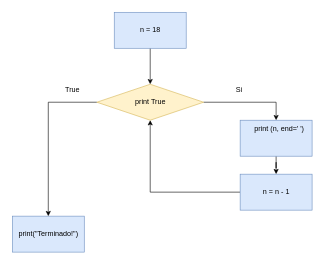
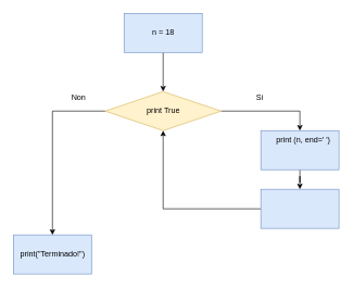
- <mxCell id="18" value="True" style="text;html=1;resizable=0;autosize=1;align=center;verticalAlign=middle;points=[];fillColor=none;strokeColor=none;rounded=0;" vertex="1" parent="1"><mxGeometry x="100" y="140" width="40" height="20" as="geometry" /></mxCell>
+ <mxCell id="18" value="Non" style="text;html=1;resizable=0;autosize=1;align=center;verticalAlign=middle;points=[];fillColor=none;strokeColor=none;rounded=0;" vertex="1" parent="1"><mxGeometry x="100" y="140" width="40" height="20" as="geometry" /></mxCell>
- <mxCell id="15" value="n = n - 1" style="text;html=1;resizable=0;autosize=1;align=center;verticalAlign=middle;points=[];fillColor=none;strokeColor=none;rounded=0;" vertex="1" parent="1"><mxGeometry x="430" y="310" width="60" height="20" as="geometry" /></mxCell>
